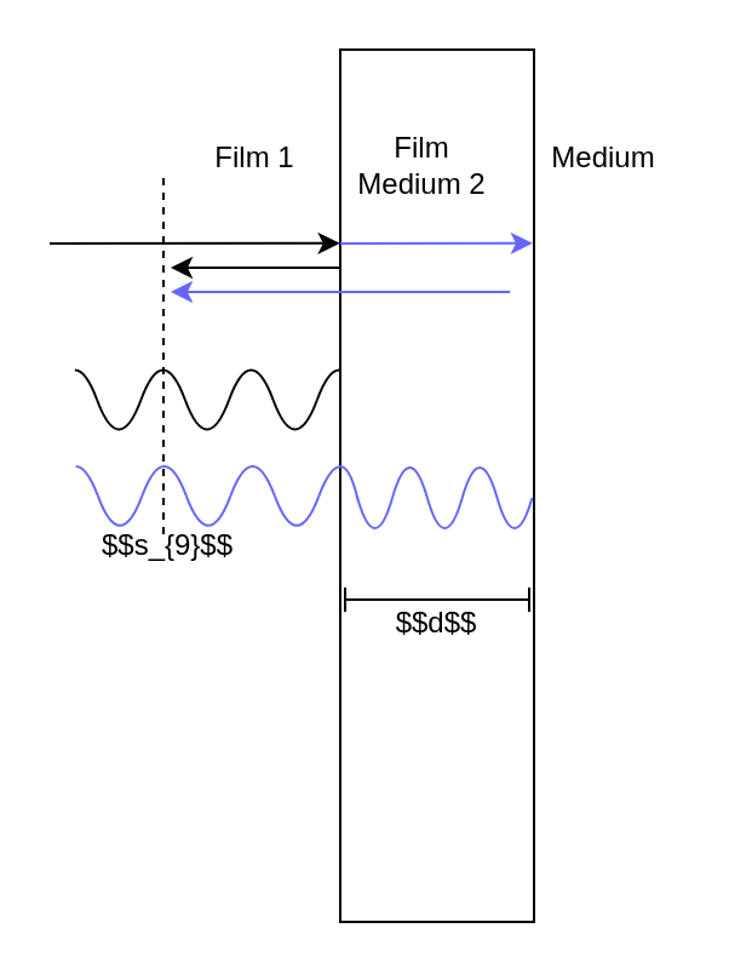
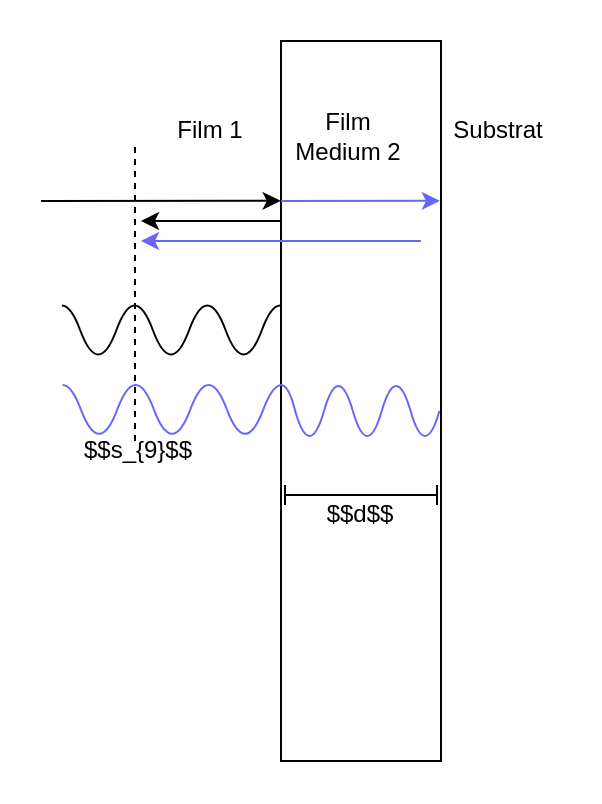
- <mxCell id="5" value="Medium" style="text;html=1;strokeColor=none;fillColor=none;align=center;verticalAlign=middle;whiteSpace=wrap;rounded=0;" vertex="1" parent="1"><mxGeometry x="219" y="50" width="60" height="30" as="geometry" /></mxCell>
+ <mxCell id="5" value="Substrat" style="text;html=1;strokeColor=none;fillColor=none;align=center;verticalAlign=middle;whiteSpace=wrap;rounded=0;" vertex="1" parent="1"><mxGeometry x="219" y="50" width="60" height="30" as="geometry" /></mxCell>
